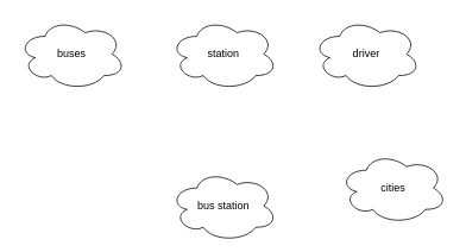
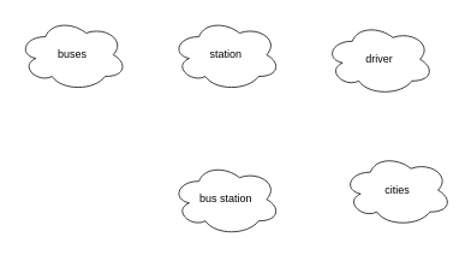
- <mxCell id="4" value="driver" style="ellipse;shape=cloud;whiteSpace=wrap;html=1;" parent="1" vertex="1"><mxGeometry x="350" y="20" width="120" height="80" as="geometry" /></mxCell>
+ <mxCell id="4" value="driver" style="ellipse;shape=cloud;whiteSpace=wrap;html=1;" parent="1" vertex="1"><mxGeometry x="360" y="25" width="120" height="80" as="geometry" /></mxCell>
- <mxCell id="5" value="bus station" style="ellipse;shape=cloud;whiteSpace=wrap;html=1;" parent="1" vertex="1"><mxGeometry x="190" y="190" width="120" height="80" as="geometry" /></mxCell>
+ <mxCell id="5" value="bus station" style="ellipse;shape=cloud;whiteSpace=wrap;html=1;" parent="1" vertex="1"><mxGeometry x="190" y="180" width="120" height="80" as="geometry" /></mxCell>
